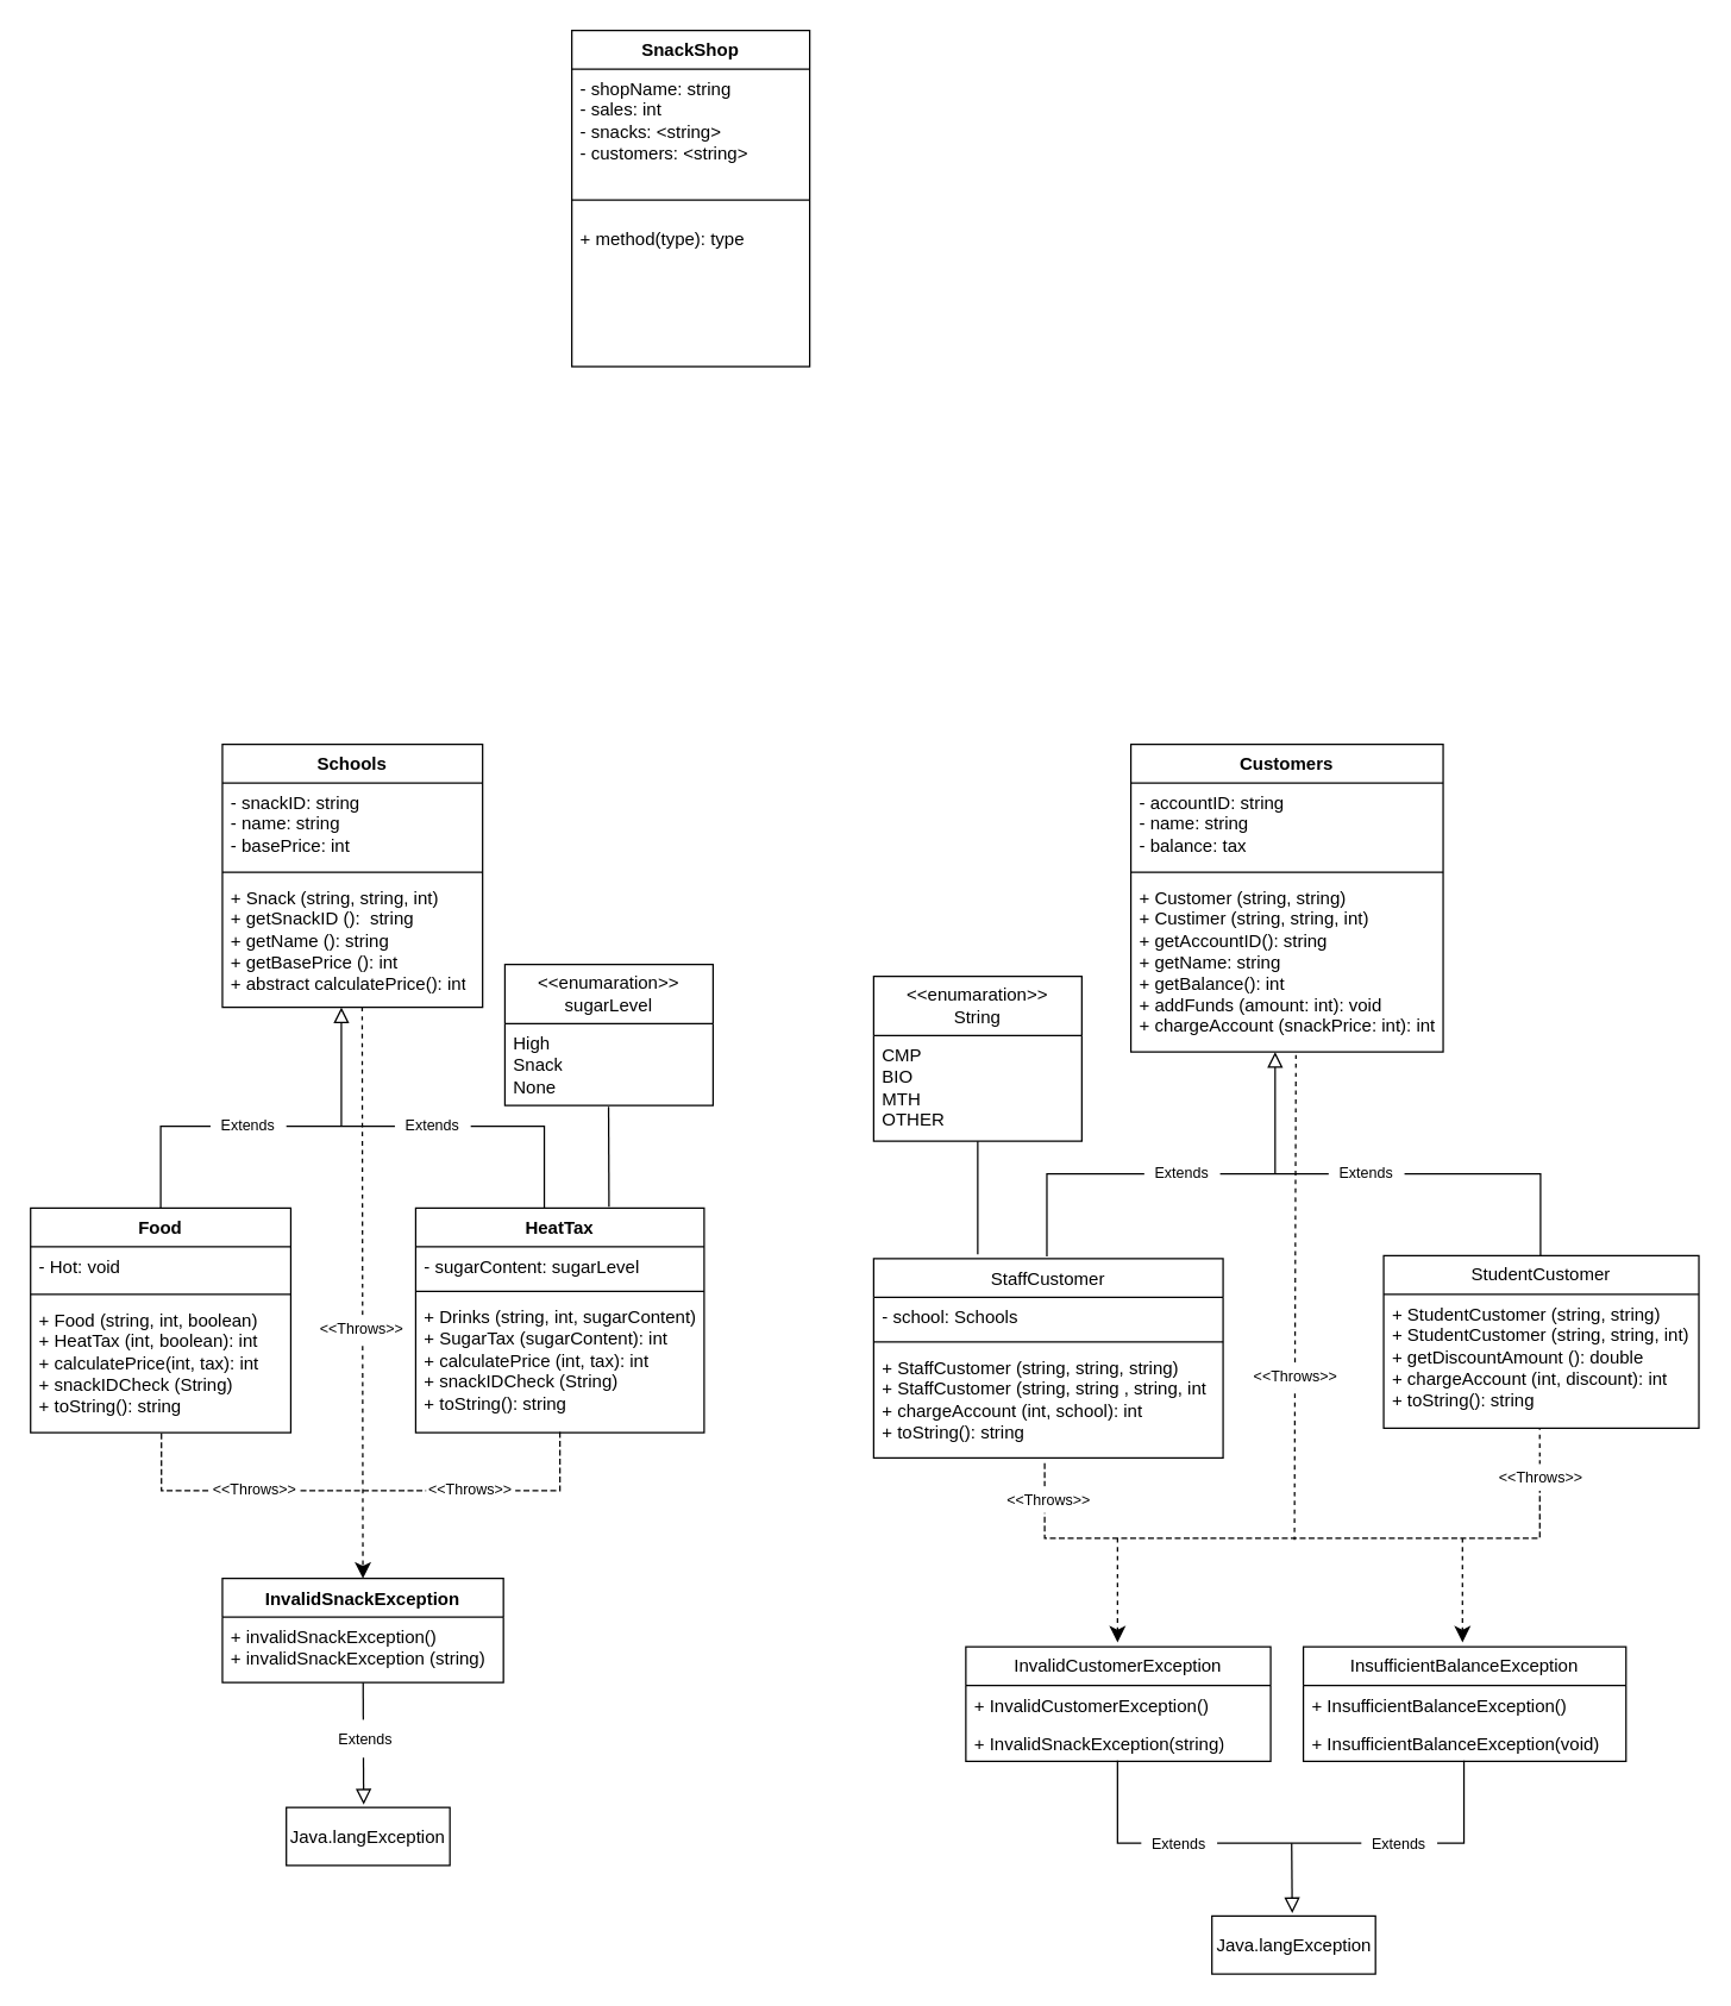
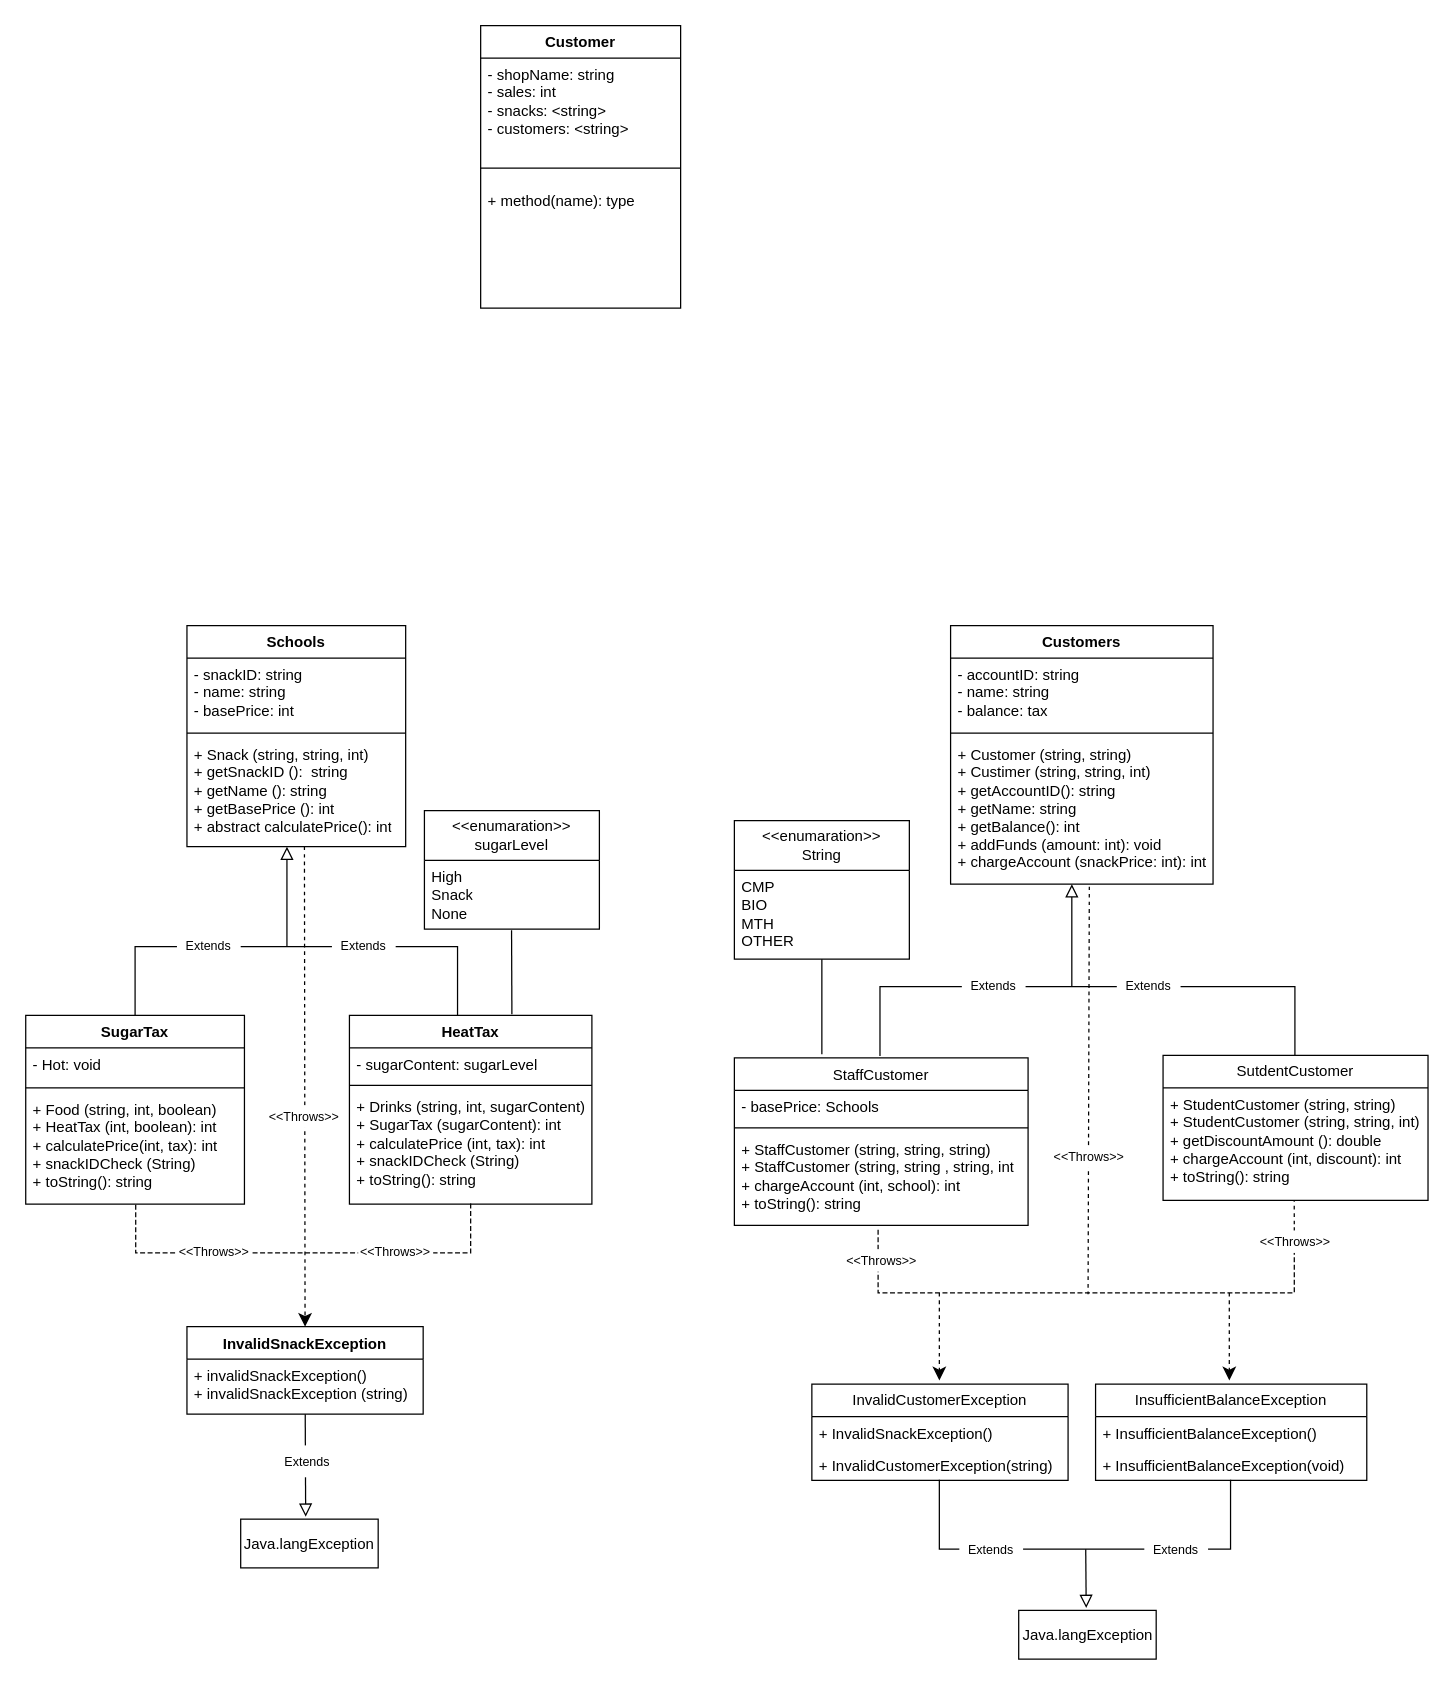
- <mxCell id="2" value="SnackShop" style="swimlane;fontStyle=1;align=center;verticalAlign=top;childLayout=stackLayout;horizontal=1;startSize=26;horizontalStack=0;resizeParent=1;resizeParentMax=0;resizeLast=0;collapsible=1;marginBottom=0;whiteSpace=wrap;html=1;" vertex="1" parent="1"><mxGeometry x="384" y="20" width="160" height="226" as="geometry" /></mxCell>
+ <mxCell id="2" value="Customer" style="swimlane;fontStyle=1;align=center;verticalAlign=top;childLayout=stackLayout;horizontal=1;startSize=26;horizontalStack=0;resizeParent=1;resizeParentMax=0;resizeLast=0;collapsible=1;marginBottom=0;whiteSpace=wrap;html=1;" vertex="1" parent="1"><mxGeometry x="384" y="20" width="160" height="226" as="geometry" /></mxCell>
- <mxCell id="5" value="+ method(type): type" style="text;strokeColor=none;fillColor=none;align=left;verticalAlign=top;spacingLeft=4;spacingRight=4;overflow=hidden;rotatable=0;points=[[0,0.5],[1,0.5]];portConstraint=eastwest;whiteSpace=wrap;html=1;" vertex="1" parent="2"><mxGeometry y="127" width="160" height="99" as="geometry" /></mxCell>
+ <mxCell id="5" value="+ method(name): type" style="text;strokeColor=none;fillColor=none;align=left;verticalAlign=top;spacingLeft=4;spacingRight=4;overflow=hidden;rotatable=0;points=[[0,0.5],[1,0.5]];portConstraint=eastwest;whiteSpace=wrap;html=1;" vertex="1" parent="2"><mxGeometry y="127" width="160" height="99" as="geometry" /></mxCell>
- <mxCell id="49" value="Food" style="swimlane;fontStyle=1;align=center;verticalAlign=top;childLayout=stackLayout;horizontal=1;startSize=26;horizontalStack=0;resizeParent=1;resizeParentMax=0;resizeLast=0;collapsible=1;marginBottom=0;whiteSpace=wrap;html=1;" vertex="1" parent="44"><mxGeometry y="312" width="175" height="151" as="geometry" /></mxCell>
+ <mxCell id="49" value="SugarTax" style="swimlane;fontStyle=1;align=center;verticalAlign=top;childLayout=stackLayout;horizontal=1;startSize=26;horizontalStack=0;resizeParent=1;resizeParentMax=0;resizeLast=0;collapsible=1;marginBottom=0;whiteSpace=wrap;html=1;" vertex="1" parent="44"><mxGeometry y="312" width="175" height="151" as="geometry" /></mxCell>
- <mxCell id="11" value="StudentCustomer" style="swimlane;fontStyle=0;childLayout=stackLayout;horizontal=1;startSize=26;fillColor=none;horizontalStack=0;resizeParent=1;resizeParentMax=0;resizeLast=0;collapsible=1;marginBottom=0;whiteSpace=wrap;html=1;" vertex="1" parent="6"><mxGeometry x="343" y="344" width="212" height="116" as="geometry" /></mxCell>
+ <mxCell id="11" value="SutdentCustomer" style="swimlane;fontStyle=0;childLayout=stackLayout;horizontal=1;startSize=26;fillColor=none;horizontalStack=0;resizeParent=1;resizeParentMax=0;resizeLast=0;collapsible=1;marginBottom=0;whiteSpace=wrap;html=1;" vertex="1" parent="6"><mxGeometry x="343" y="344" width="212" height="116" as="geometry" /></mxCell>
- <mxCell id="14" value="- school: Schools" style="text;strokeColor=none;fillColor=none;align=left;verticalAlign=top;spacingLeft=4;spacingRight=4;overflow=hidden;rotatable=0;points=[[0,0.5],[1,0.5]];portConstraint=eastwest;whiteSpace=wrap;html=1;" vertex="1" parent="13"><mxGeometry y="26" width="235" height="26" as="geometry" /></mxCell>
+ <mxCell id="14" value="- basePrice: Schools" style="text;strokeColor=none;fillColor=none;align=left;verticalAlign=top;spacingLeft=4;spacingRight=4;overflow=hidden;rotatable=0;points=[[0,0.5],[1,0.5]];portConstraint=eastwest;whiteSpace=wrap;html=1;" vertex="1" parent="13"><mxGeometry y="26" width="235" height="26" as="geometry" /></mxCell>
- <mxCell id="18" value="&lt;span style=&quot;text-align: center;&quot;&gt;+ InvalidCustomerException()&lt;/span&gt;" style="text;strokeColor=none;fillColor=none;align=left;verticalAlign=top;spacingLeft=4;spacingRight=4;overflow=hidden;rotatable=0;points=[[0,0.5],[1,0.5]];portConstraint=eastwest;whiteSpace=wrap;html=1;" vertex="1" parent="17"><mxGeometry y="26" width="205" height="26" as="geometry" /></mxCell>
+ <mxCell id="18" value="&lt;span style=&quot;text-align: center;&quot;&gt;+ InvalidSnackException()&lt;/span&gt;" style="text;strokeColor=none;fillColor=none;align=left;verticalAlign=top;spacingLeft=4;spacingRight=4;overflow=hidden;rotatable=0;points=[[0,0.5],[1,0.5]];portConstraint=eastwest;whiteSpace=wrap;html=1;" vertex="1" parent="17"><mxGeometry y="26" width="205" height="26" as="geometry" /></mxCell>
- <mxCell id="19" value="&lt;span style=&quot;text-align: center;&quot;&gt;+ InvalidSnackException(string)&lt;/span&gt;" style="text;strokeColor=none;fillColor=none;align=left;verticalAlign=top;spacingLeft=4;spacingRight=4;overflow=hidden;rotatable=0;points=[[0,0.5],[1,0.5]];portConstraint=eastwest;whiteSpace=wrap;html=1;" vertex="1" parent="17"><mxGeometry y="52" width="205" height="25" as="geometry" /></mxCell>
+ <mxCell id="19" value="&lt;span style=&quot;text-align: center;&quot;&gt;+ InvalidCustomerException(string)&lt;/span&gt;" style="text;strokeColor=none;fillColor=none;align=left;verticalAlign=top;spacingLeft=4;spacingRight=4;overflow=hidden;rotatable=0;points=[[0,0.5],[1,0.5]];portConstraint=eastwest;whiteSpace=wrap;html=1;" vertex="1" parent="17"><mxGeometry y="52" width="205" height="25" as="geometry" /></mxCell>
